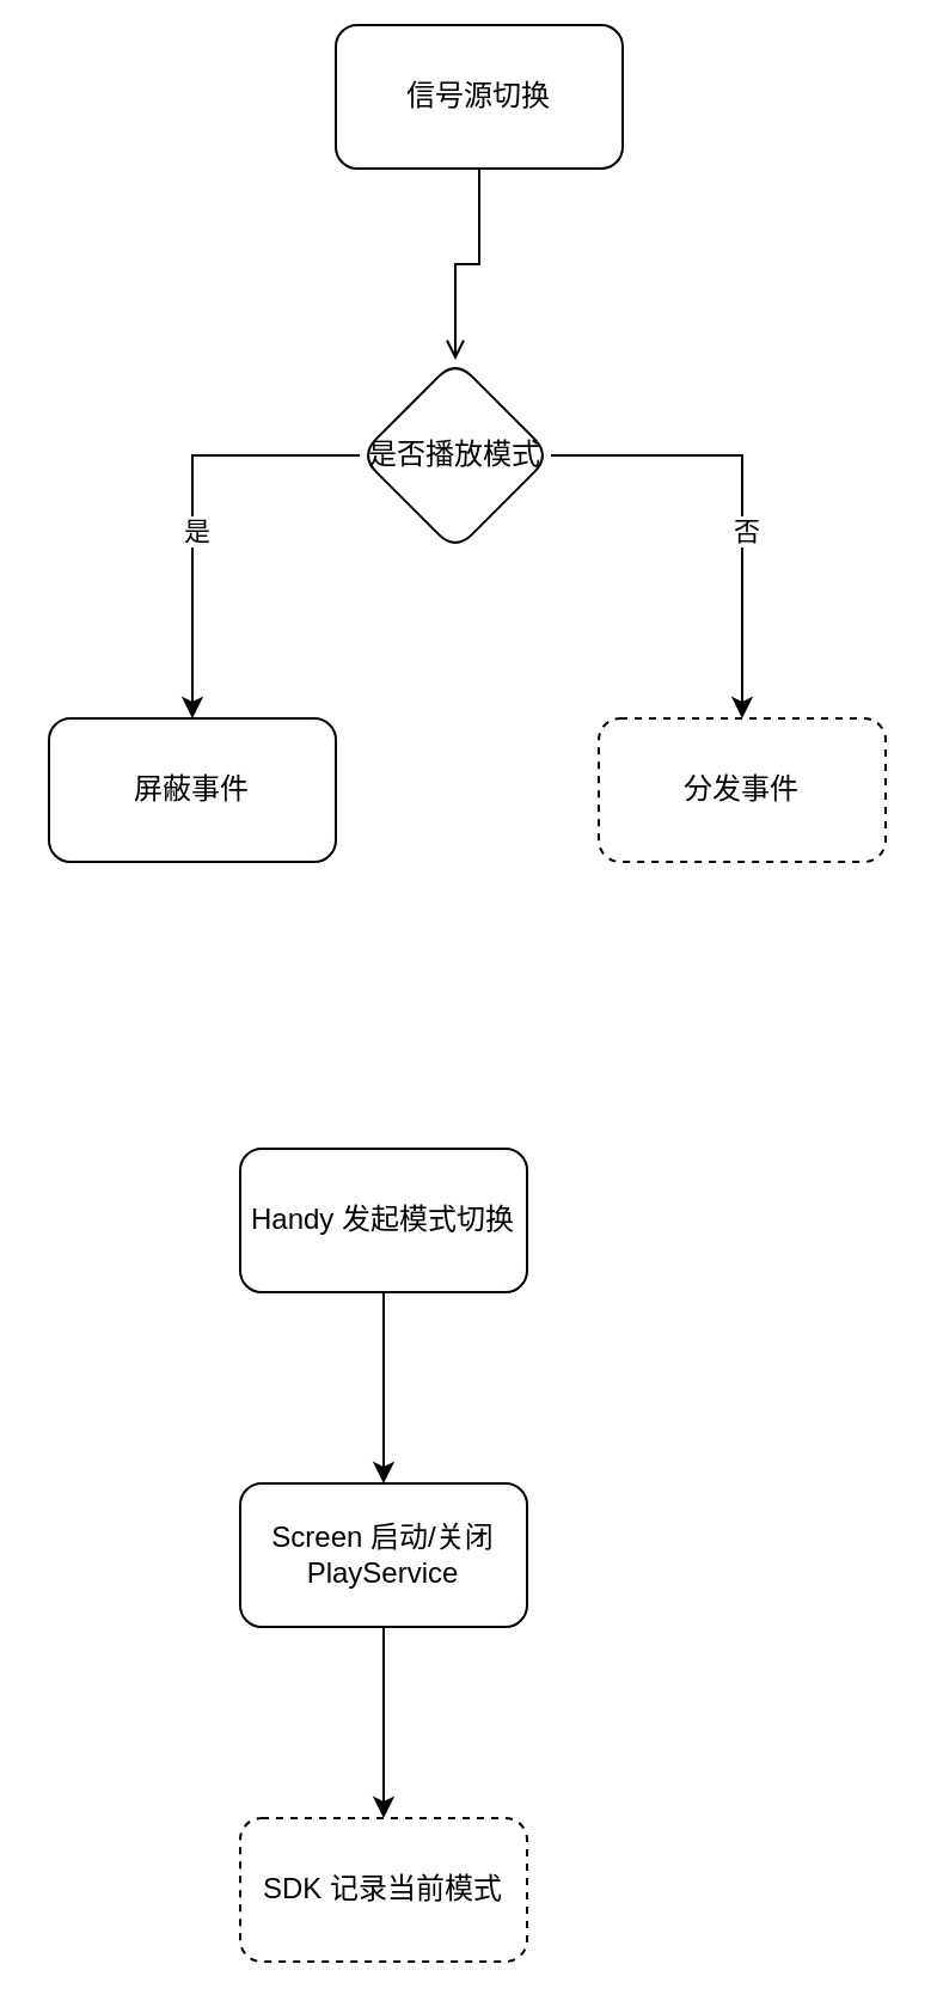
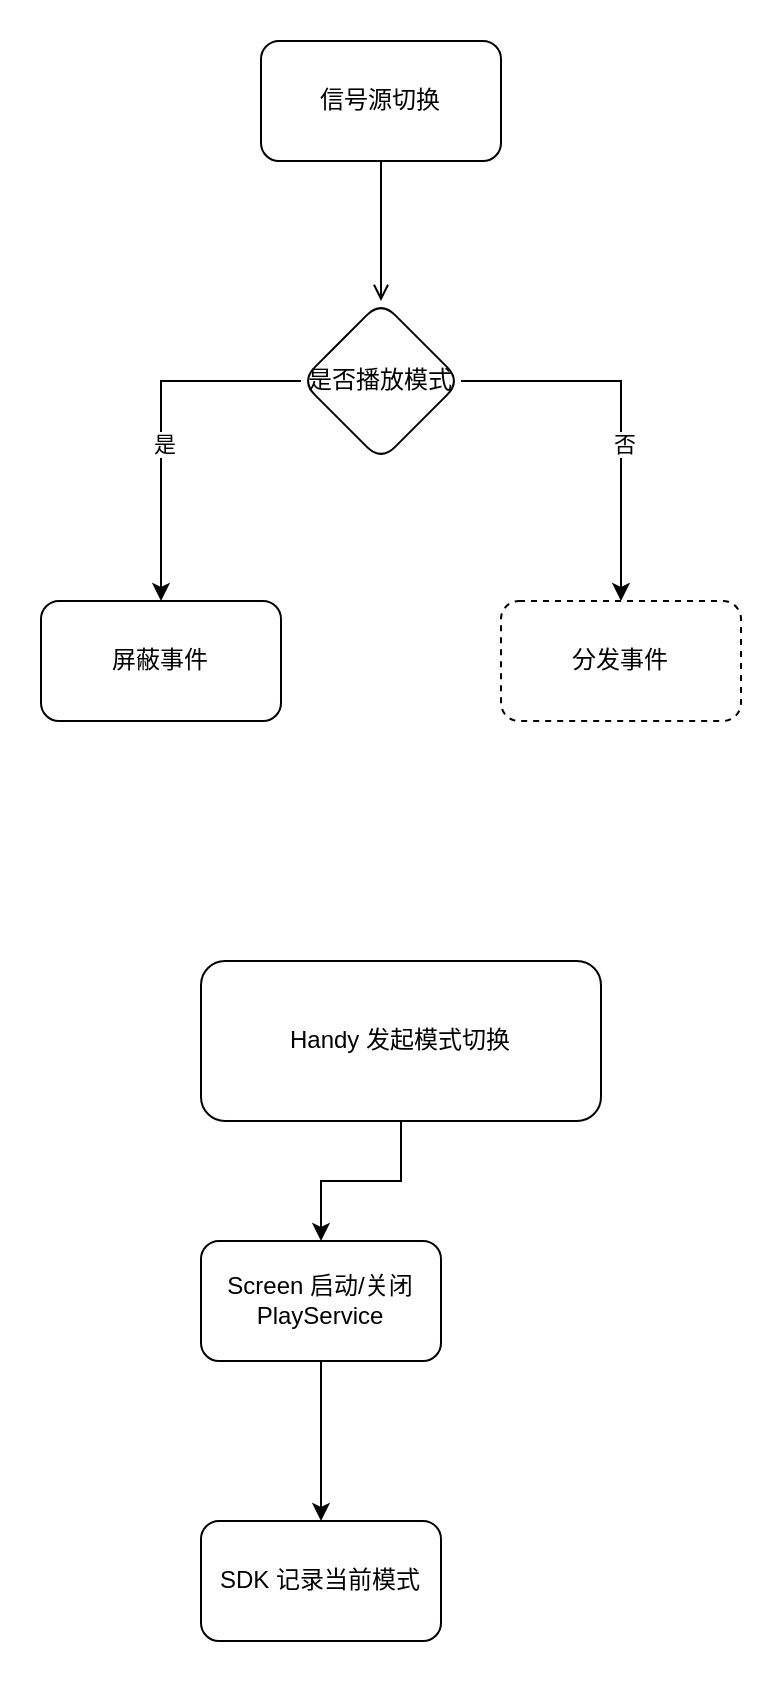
- <mxCell id="8" value="信号源切换" style="rounded=1;whiteSpace=wrap;html=1;" vertex="1" parent="1"><mxGeometry x="140" y="10" width="120" height="60" as="geometry" /></mxCell>
+ <mxCell id="8" value="信号源切换" style="rounded=1;whiteSpace=wrap;html=1;" vertex="1" parent="1"><mxGeometry x="130" y="20" width="120" height="60" as="geometry" /></mxCell>
- <mxCell id="3" value="Handy 发起模式切换" style="rounded=1;whiteSpace=wrap;html=1;" vertex="1" parent="1"><mxGeometry x="100" y="480" width="120" height="60" as="geometry" /></mxCell>
+ <mxCell id="3" value="Handy 发起模式切换" style="rounded=1;whiteSpace=wrap;html=1;" vertex="1" parent="1"><mxGeometry x="100" y="480" width="200" height="80" as="geometry" /></mxCell>
- <mxCell id="6" value="SDK 记录当前模式" style="whiteSpace=wrap;html=1;rounded=1;dashed=1;" vertex="1" parent="1"><mxGeometry x="100" y="760" width="120" height="60" as="geometry" /></mxCell>
+ <mxCell id="6" value="SDK 记录当前模式" style="whiteSpace=wrap;html=1;rounded=1;" vertex="1" parent="1"><mxGeometry x="100" y="760" width="120" height="60" as="geometry" /></mxCell>
